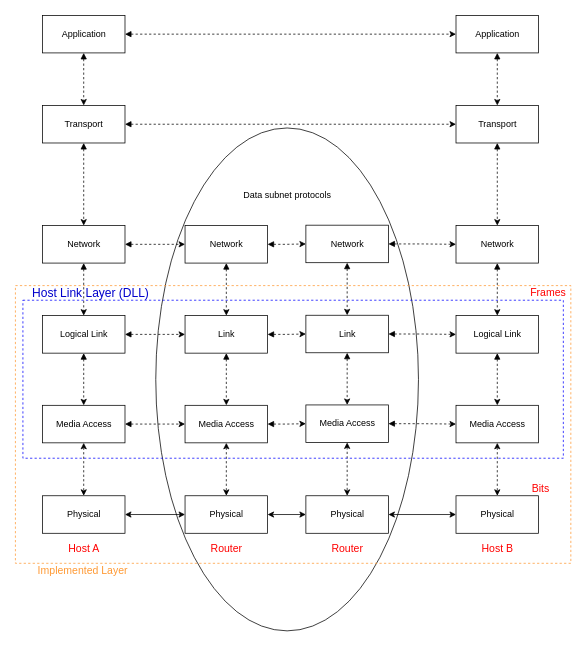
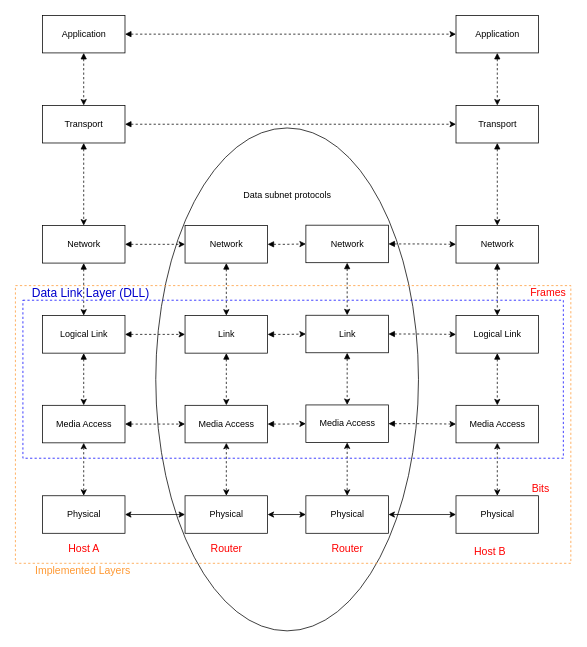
- <mxCell id="50" value="Host Link Layer (DLL)" style="text;html=1;strokeColor=none;fillColor=none;align=center;verticalAlign=middle;whiteSpace=wrap;rounded=0;dashed=1;fontSize=16;fontColor=#0000CC;" parent="1" vertex="1"><mxGeometry x="38" y="379.5" width="165" height="20" as="geometry" /></mxCell>
+ <mxCell id="50" value="Data Link Layer (DLL)" style="text;html=1;strokeColor=none;fillColor=none;align=center;verticalAlign=middle;whiteSpace=wrap;rounded=0;dashed=1;fontSize=16;fontColor=#0000CC;" parent="1" vertex="1"><mxGeometry x="38" y="379.5" width="165" height="20" as="geometry" /></mxCell>
- <mxCell id="48" value="Host B" style="text;html=1;strokeColor=none;fillColor=none;align=center;verticalAlign=middle;whiteSpace=wrap;rounded=0;fontSize=14;fontColor=#FF0000;" parent="1" vertex="1"><mxGeometry x="639.5" y="720" width="45" height="20" as="geometry" /></mxCell>
+ <mxCell id="48" value="Host B" style="text;html=1;strokeColor=none;fillColor=none;align=center;verticalAlign=middle;whiteSpace=wrap;rounded=0;fontSize=14;fontColor=#FF0000;" parent="1" vertex="1"><mxGeometry x="629.5" y="725" width="45" height="20" as="geometry" /></mxCell>
- <mxCell id="63" value="Implemented Layer" style="text;html=1;strokeColor=none;fillColor=none;align=center;verticalAlign=middle;whiteSpace=wrap;rounded=0;fontSize=14;fontColor=#FF9933;" vertex="1" parent="1"><mxGeometry x="20" y="750" width="180" height="20" as="geometry" /></mxCell>
+ <mxCell id="63" value="Implemented Layers" style="text;html=1;strokeColor=none;fillColor=none;align=center;verticalAlign=middle;whiteSpace=wrap;rounded=0;fontSize=14;fontColor=#FF9933;" vertex="1" parent="1"><mxGeometry x="20" y="750" width="180" height="20" as="geometry" /></mxCell>
